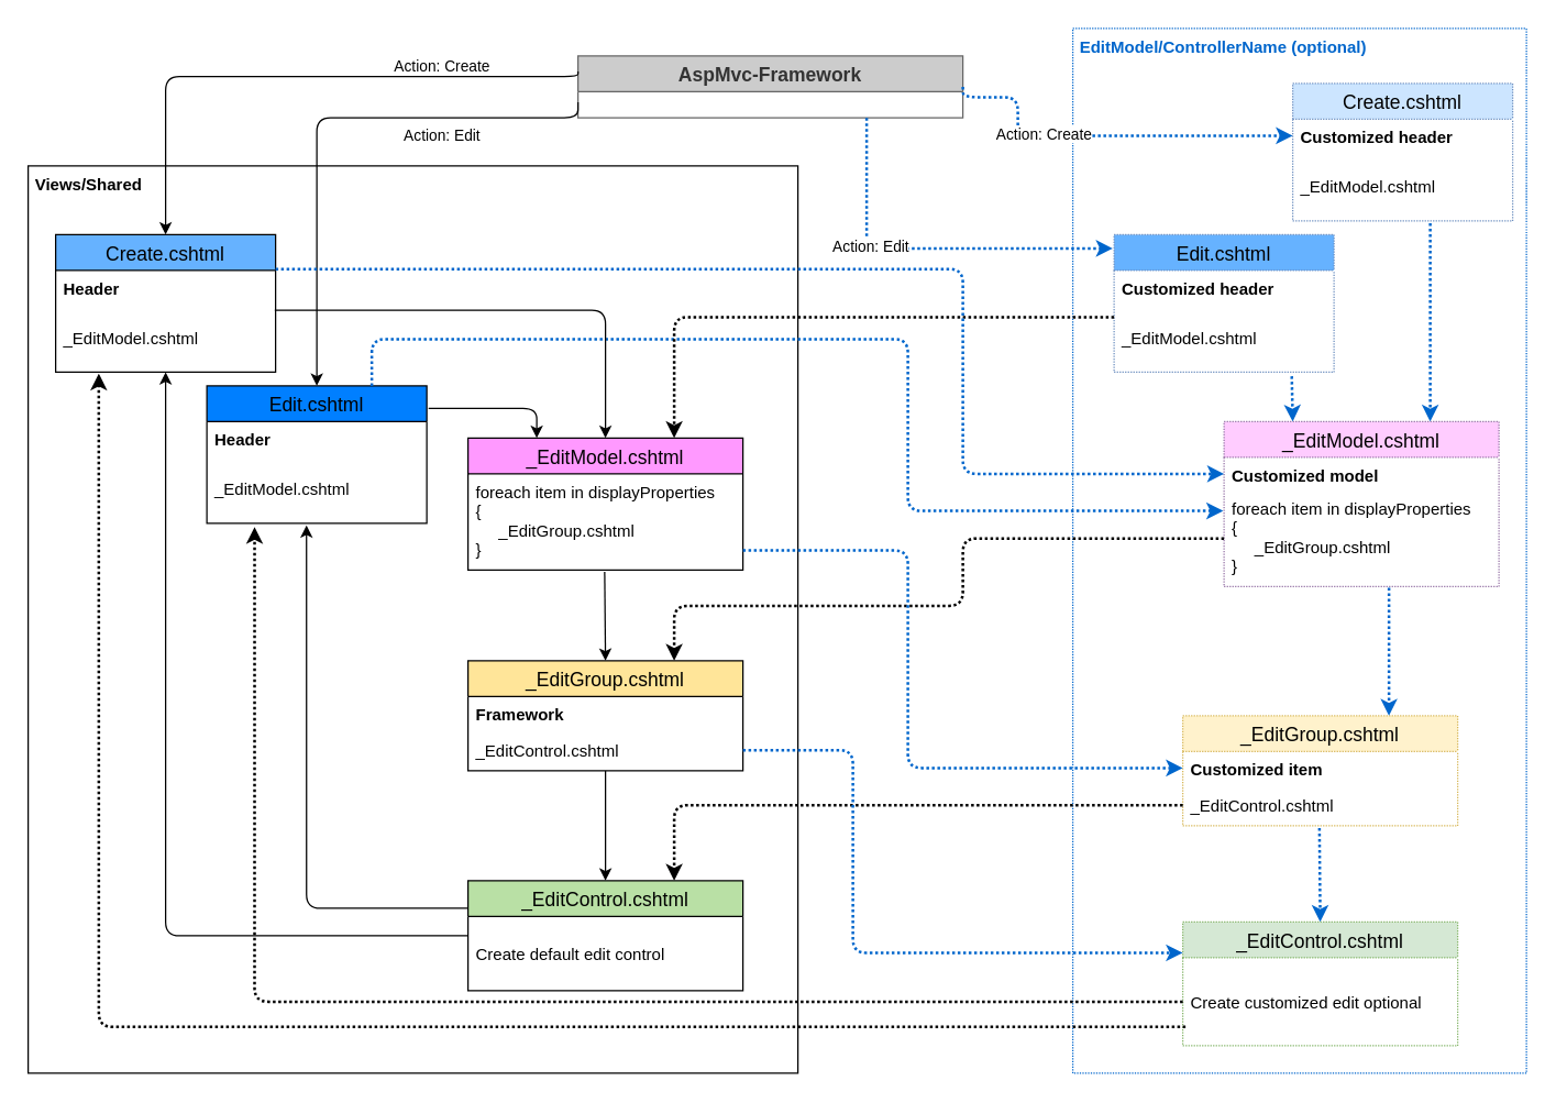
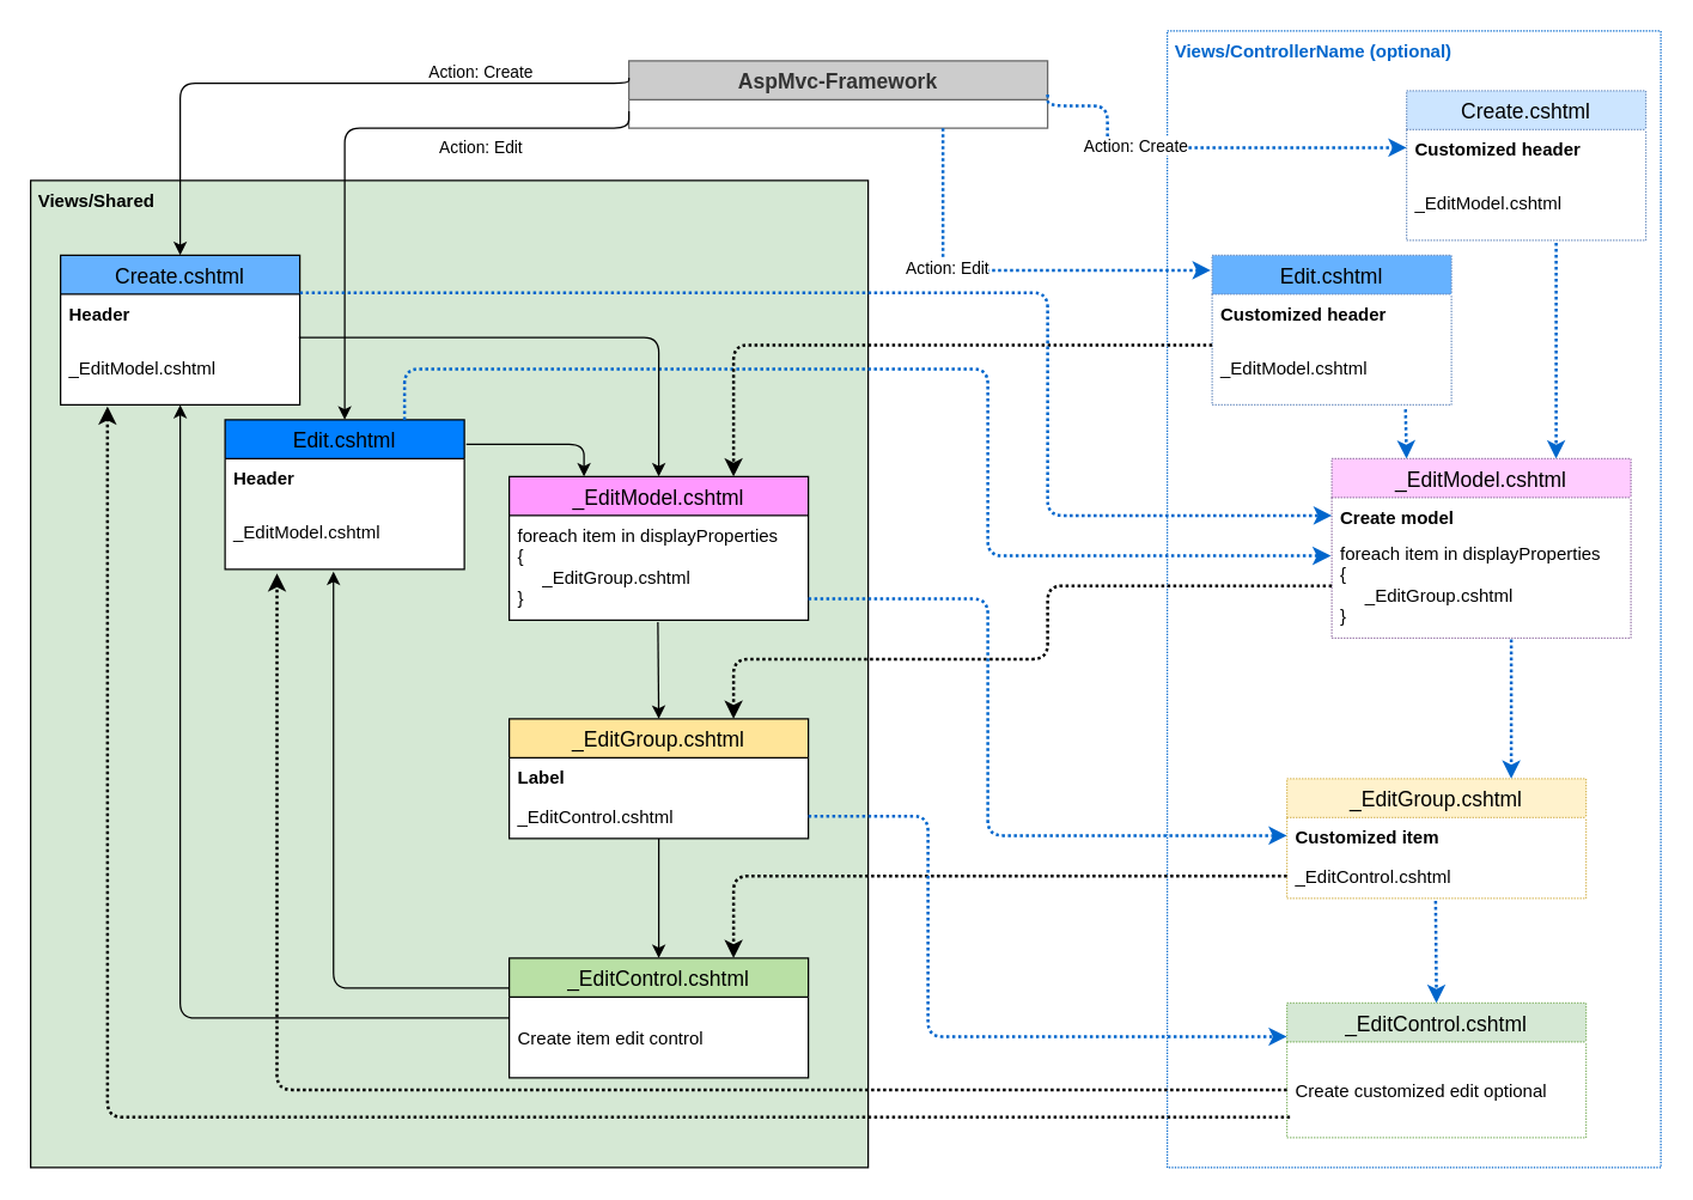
- <mxCell id="2" value="&lt;font color=&quot;#0066cc&quot;&gt;&amp;nbsp;EditModel/ControllerName (optional)&lt;/font&gt;" style="rounded=0;whiteSpace=wrap;html=1;align=left;verticalAlign=top;fontStyle=1;strokeColor=#0066CC;dashed=1;dashPattern=1 1;" parent="1" vertex="1"><mxGeometry x="780" y="20" width="330" height="760" as="geometry" /></mxCell>
+ <mxCell id="2" value="&lt;font color=&quot;#0066cc&quot;&gt;&amp;nbsp;Views/ControllerName (optional)&lt;/font&gt;" style="rounded=0;whiteSpace=wrap;html=1;align=left;verticalAlign=top;fontStyle=1;strokeColor=#0066CC;dashed=1;dashPattern=1 1;" parent="1" vertex="1"><mxGeometry x="780" y="20" width="330" height="760" as="geometry" /></mxCell>
- <mxCell id="19" value="Customized model" style="text;strokeColor=none;fillColor=none;spacingLeft=4;spacingRight=4;overflow=hidden;rotatable=0;points=[[0,0.5],[1,0.5]];portConstraint=eastwest;fontSize=12;fontStyle=1" parent="18" vertex="1"><mxGeometry y="26" width="200" height="24" as="geometry" /></mxCell>
+ <mxCell id="19" value="Create model" style="text;strokeColor=none;fillColor=none;spacingLeft=4;spacingRight=4;overflow=hidden;rotatable=0;points=[[0,0.5],[1,0.5]];portConstraint=eastwest;fontSize=12;fontStyle=1" parent="18" vertex="1"><mxGeometry y="26" width="200" height="24" as="geometry" /></mxCell>
- <mxCell id="3" value="&amp;nbsp;Views/Shared" style="rounded=0;whiteSpace=wrap;html=1;align=left;verticalAlign=top;fontStyle=1" parent="1" vertex="1"><mxGeometry x="20" y="120" width="560" height="660" as="geometry" /></mxCell>
+ <mxCell id="3" value="&amp;nbsp;Views/Shared" style="rounded=0;whiteSpace=wrap;html=1;align=left;verticalAlign=top;fontStyle=1;fillColor=#d5e8d4;" parent="1" vertex="1"><mxGeometry x="20" y="120" width="560" height="660" as="geometry" /></mxCell>
- <mxCell id="12" value="Framework" style="text;strokeColor=none;fillColor=none;spacingLeft=4;spacingRight=4;overflow=hidden;rotatable=0;points=[[0,0.5],[1,0.5]];portConstraint=eastwest;fontSize=12;fontStyle=1" parent="11" vertex="1"><mxGeometry y="26" width="200" height="24" as="geometry" /></mxCell>
+ <mxCell id="12" value="Label" style="text;strokeColor=none;fillColor=none;spacingLeft=4;spacingRight=4;overflow=hidden;rotatable=0;points=[[0,0.5],[1,0.5]];portConstraint=eastwest;fontSize=12;fontStyle=1" parent="11" vertex="1"><mxGeometry y="26" width="200" height="24" as="geometry" /></mxCell>
- <mxCell id="16" value="Create default edit control" style="text;strokeColor=none;fillColor=none;spacingLeft=4;spacingRight=4;overflow=hidden;rotatable=0;points=[[0,0.5],[1,0.5]];portConstraint=eastwest;fontSize=12;align=left;fontStyle=0;verticalAlign=middle;" parent="15" vertex="1"><mxGeometry y="26" width="200" height="54" as="geometry" /></mxCell>
+ <mxCell id="16" value="Create item edit control" style="text;strokeColor=none;fillColor=none;spacingLeft=4;spacingRight=4;overflow=hidden;rotatable=0;points=[[0,0.5],[1,0.5]];portConstraint=eastwest;fontSize=12;align=left;fontStyle=0;verticalAlign=middle;" parent="15" vertex="1"><mxGeometry y="26" width="200" height="54" as="geometry" /></mxCell>
